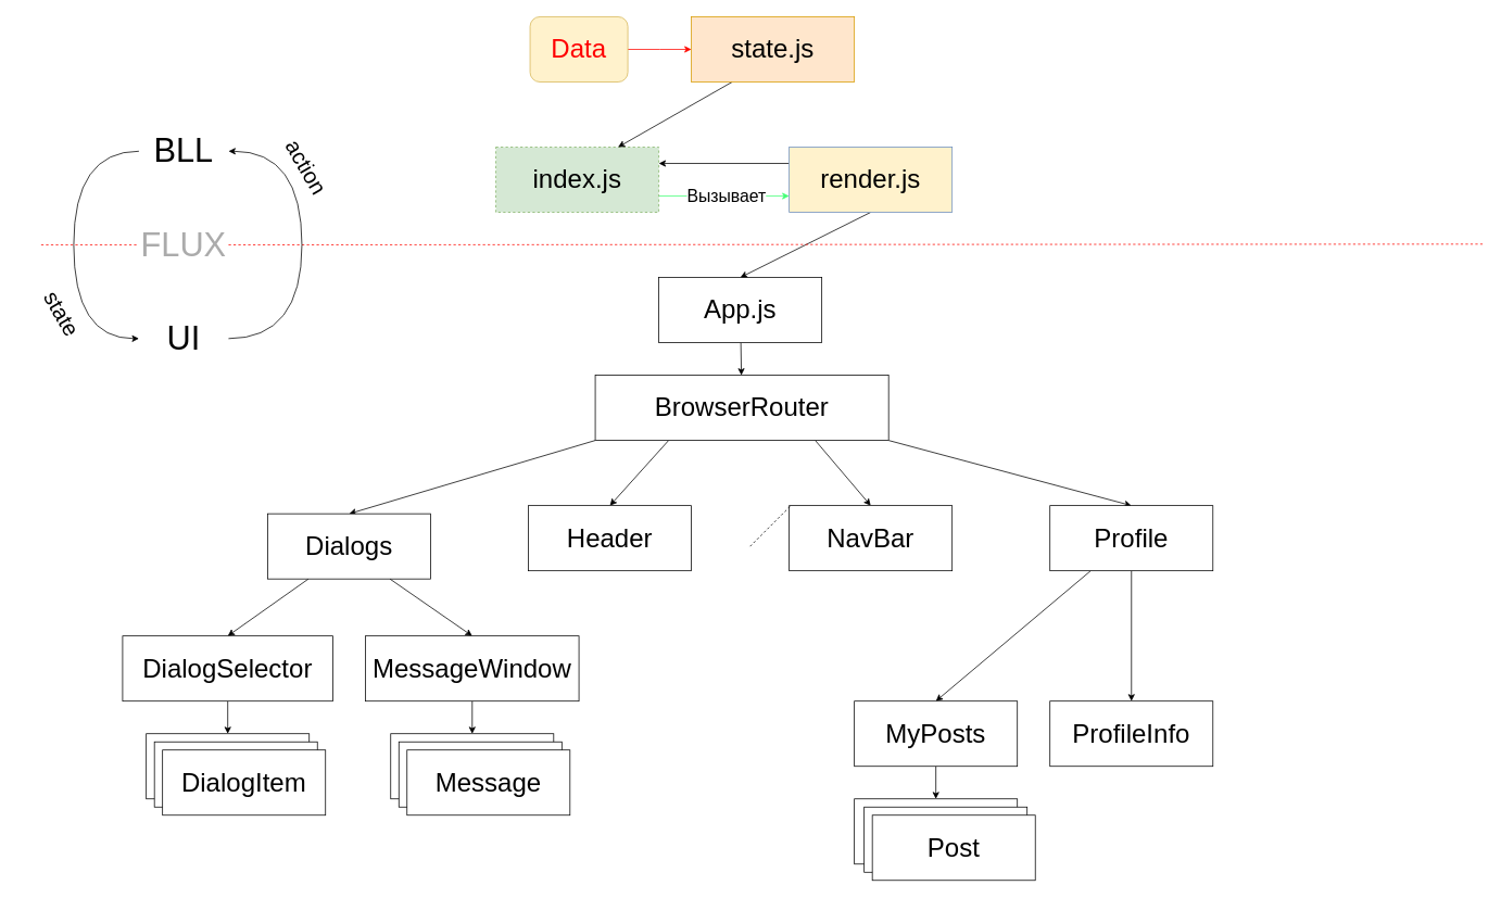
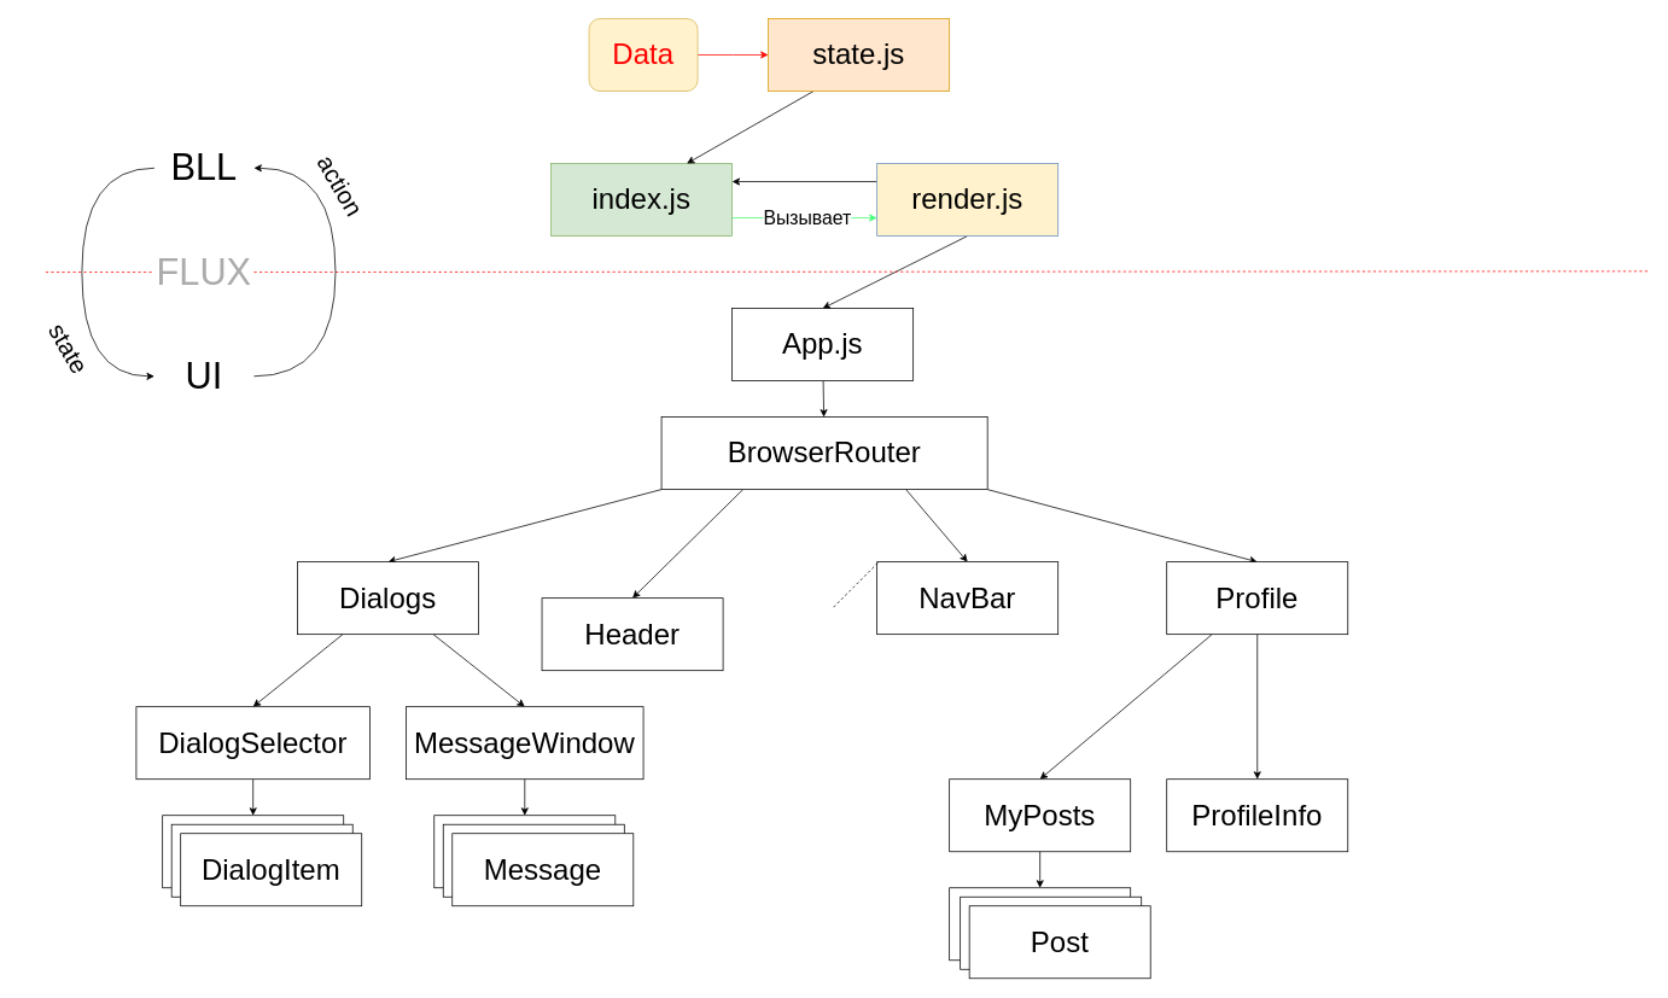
- <mxCell id="5" value="index.js" style="rounded=0;whiteSpace=wrap;html=1;fontSize=32;fillColor=#d5e8d4;strokeColor=#82b366;dashed=1;" parent="1" vertex="1"><mxGeometry x="608" y="180" width="200" height="80" as="geometry" /></mxCell>
+ <mxCell id="5" value="index.js" style="rounded=0;whiteSpace=wrap;html=1;fontSize=32;fillColor=#d5e8d4;strokeColor=#82b366;" parent="1" vertex="1"><mxGeometry x="608" y="180" width="200" height="80" as="geometry" /></mxCell>
- <mxCell id="20" value="Header" style="rounded=0;whiteSpace=wrap;html=1;fontSize=32;" parent="1" vertex="1"><mxGeometry x="648" y="620" width="200" height="80" as="geometry" /></mxCell>
+ <mxCell id="20" value="Header" style="rounded=0;whiteSpace=wrap;html=1;fontSize=32;" parent="1" vertex="1"><mxGeometry x="598" y="660" width="200" height="80" as="geometry" /></mxCell>
- <mxCell id="19" value="Dialogs" style="rounded=0;whiteSpace=wrap;html=1;fontSize=32;" parent="1" vertex="1"><mxGeometry x="328" y="630" width="200" height="80" as="geometry" /></mxCell>
+ <mxCell id="19" value="Dialogs" style="rounded=0;whiteSpace=wrap;html=1;fontSize=32;" parent="1" vertex="1"><mxGeometry x="328" y="620" width="200" height="80" as="geometry" /></mxCell>
